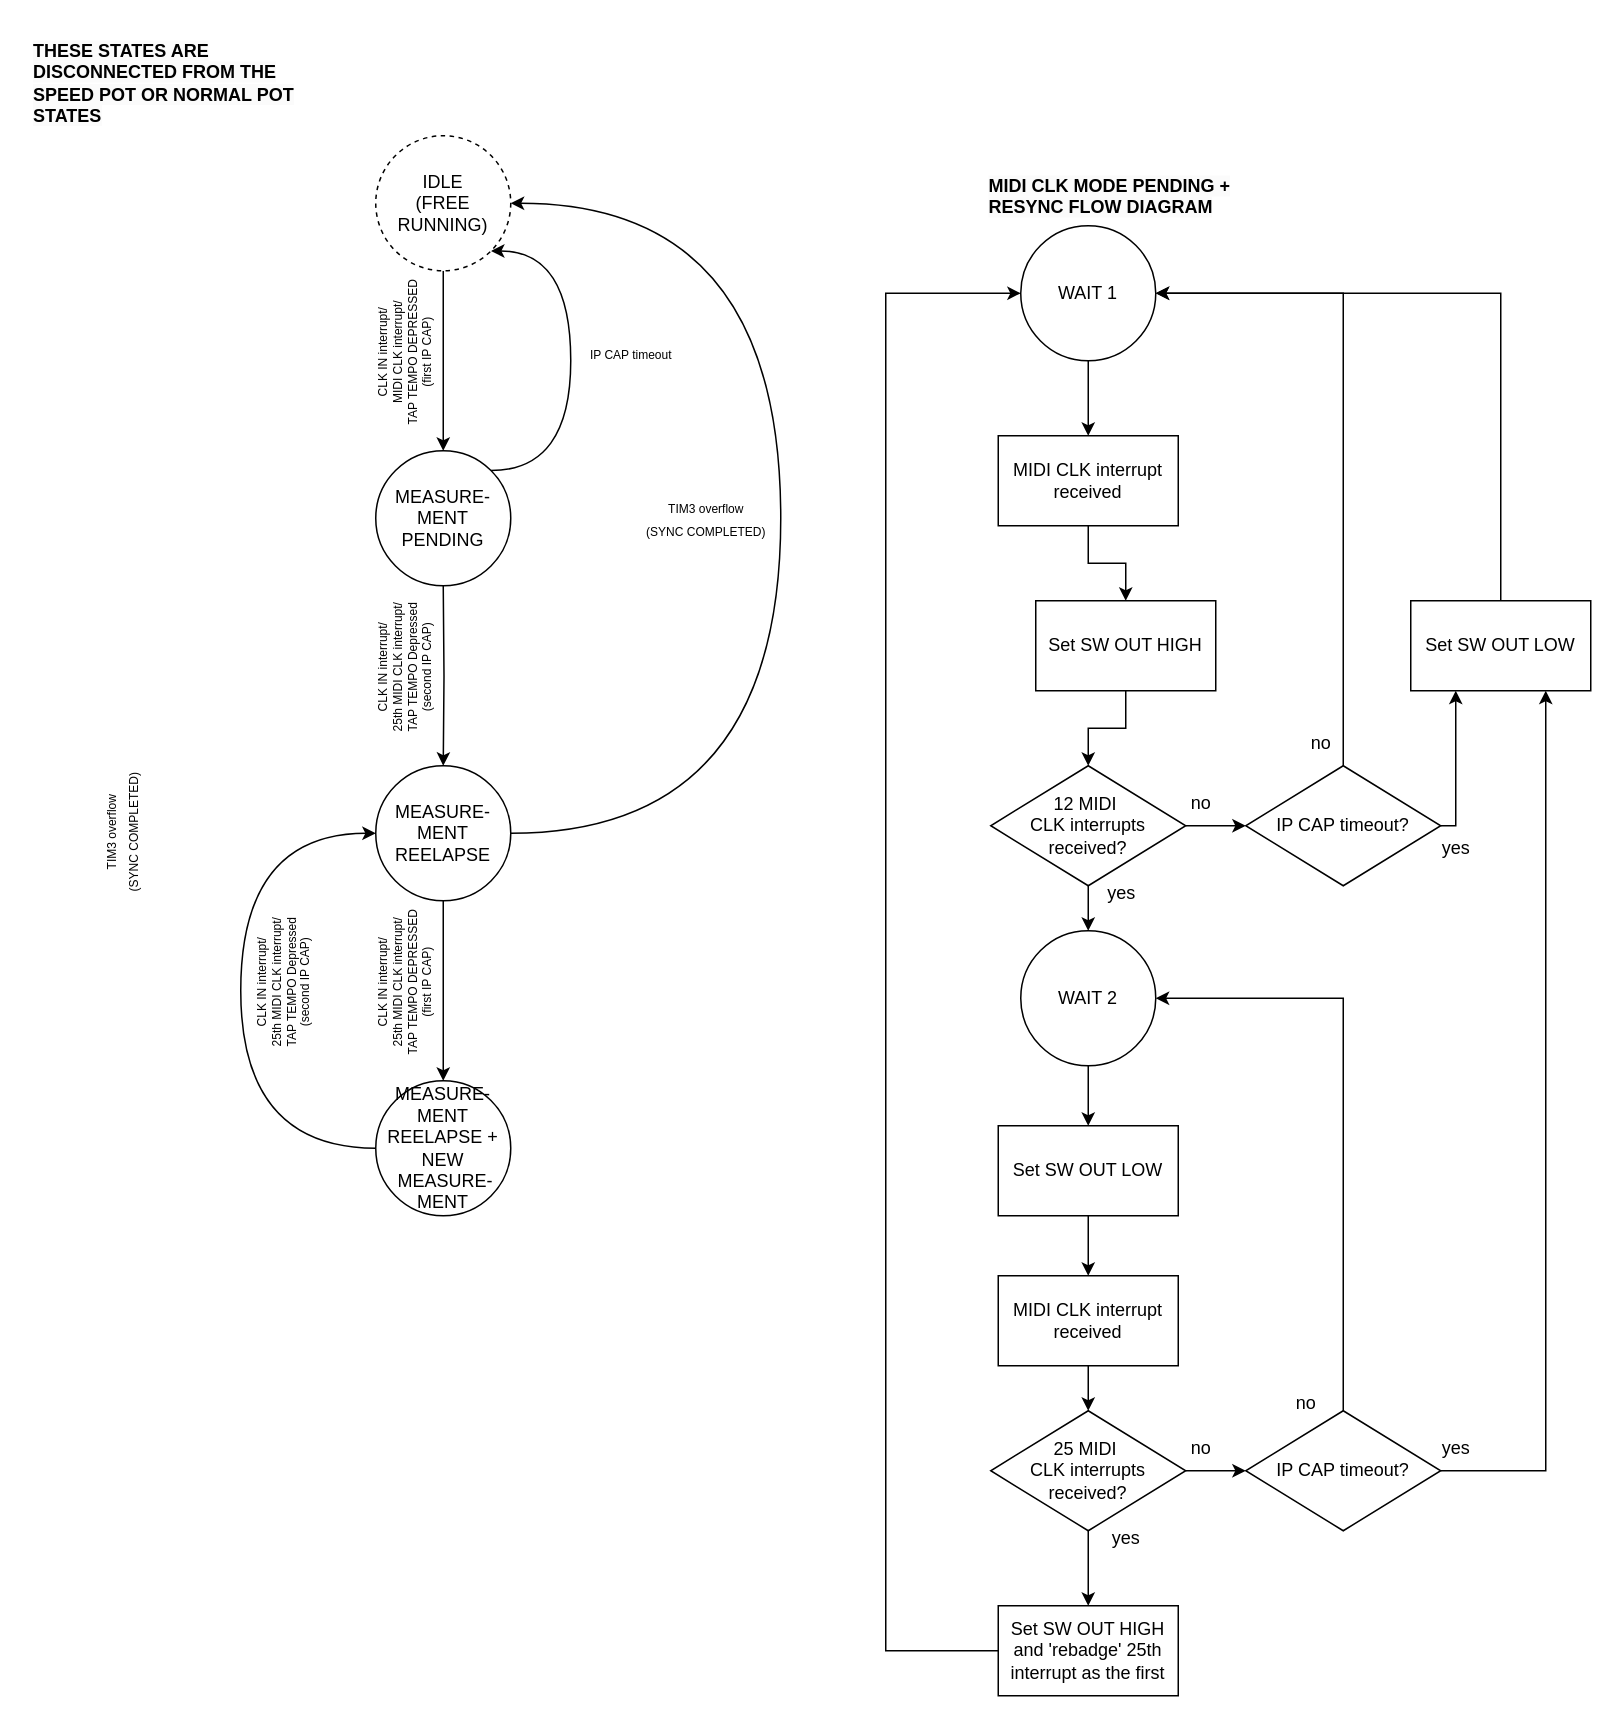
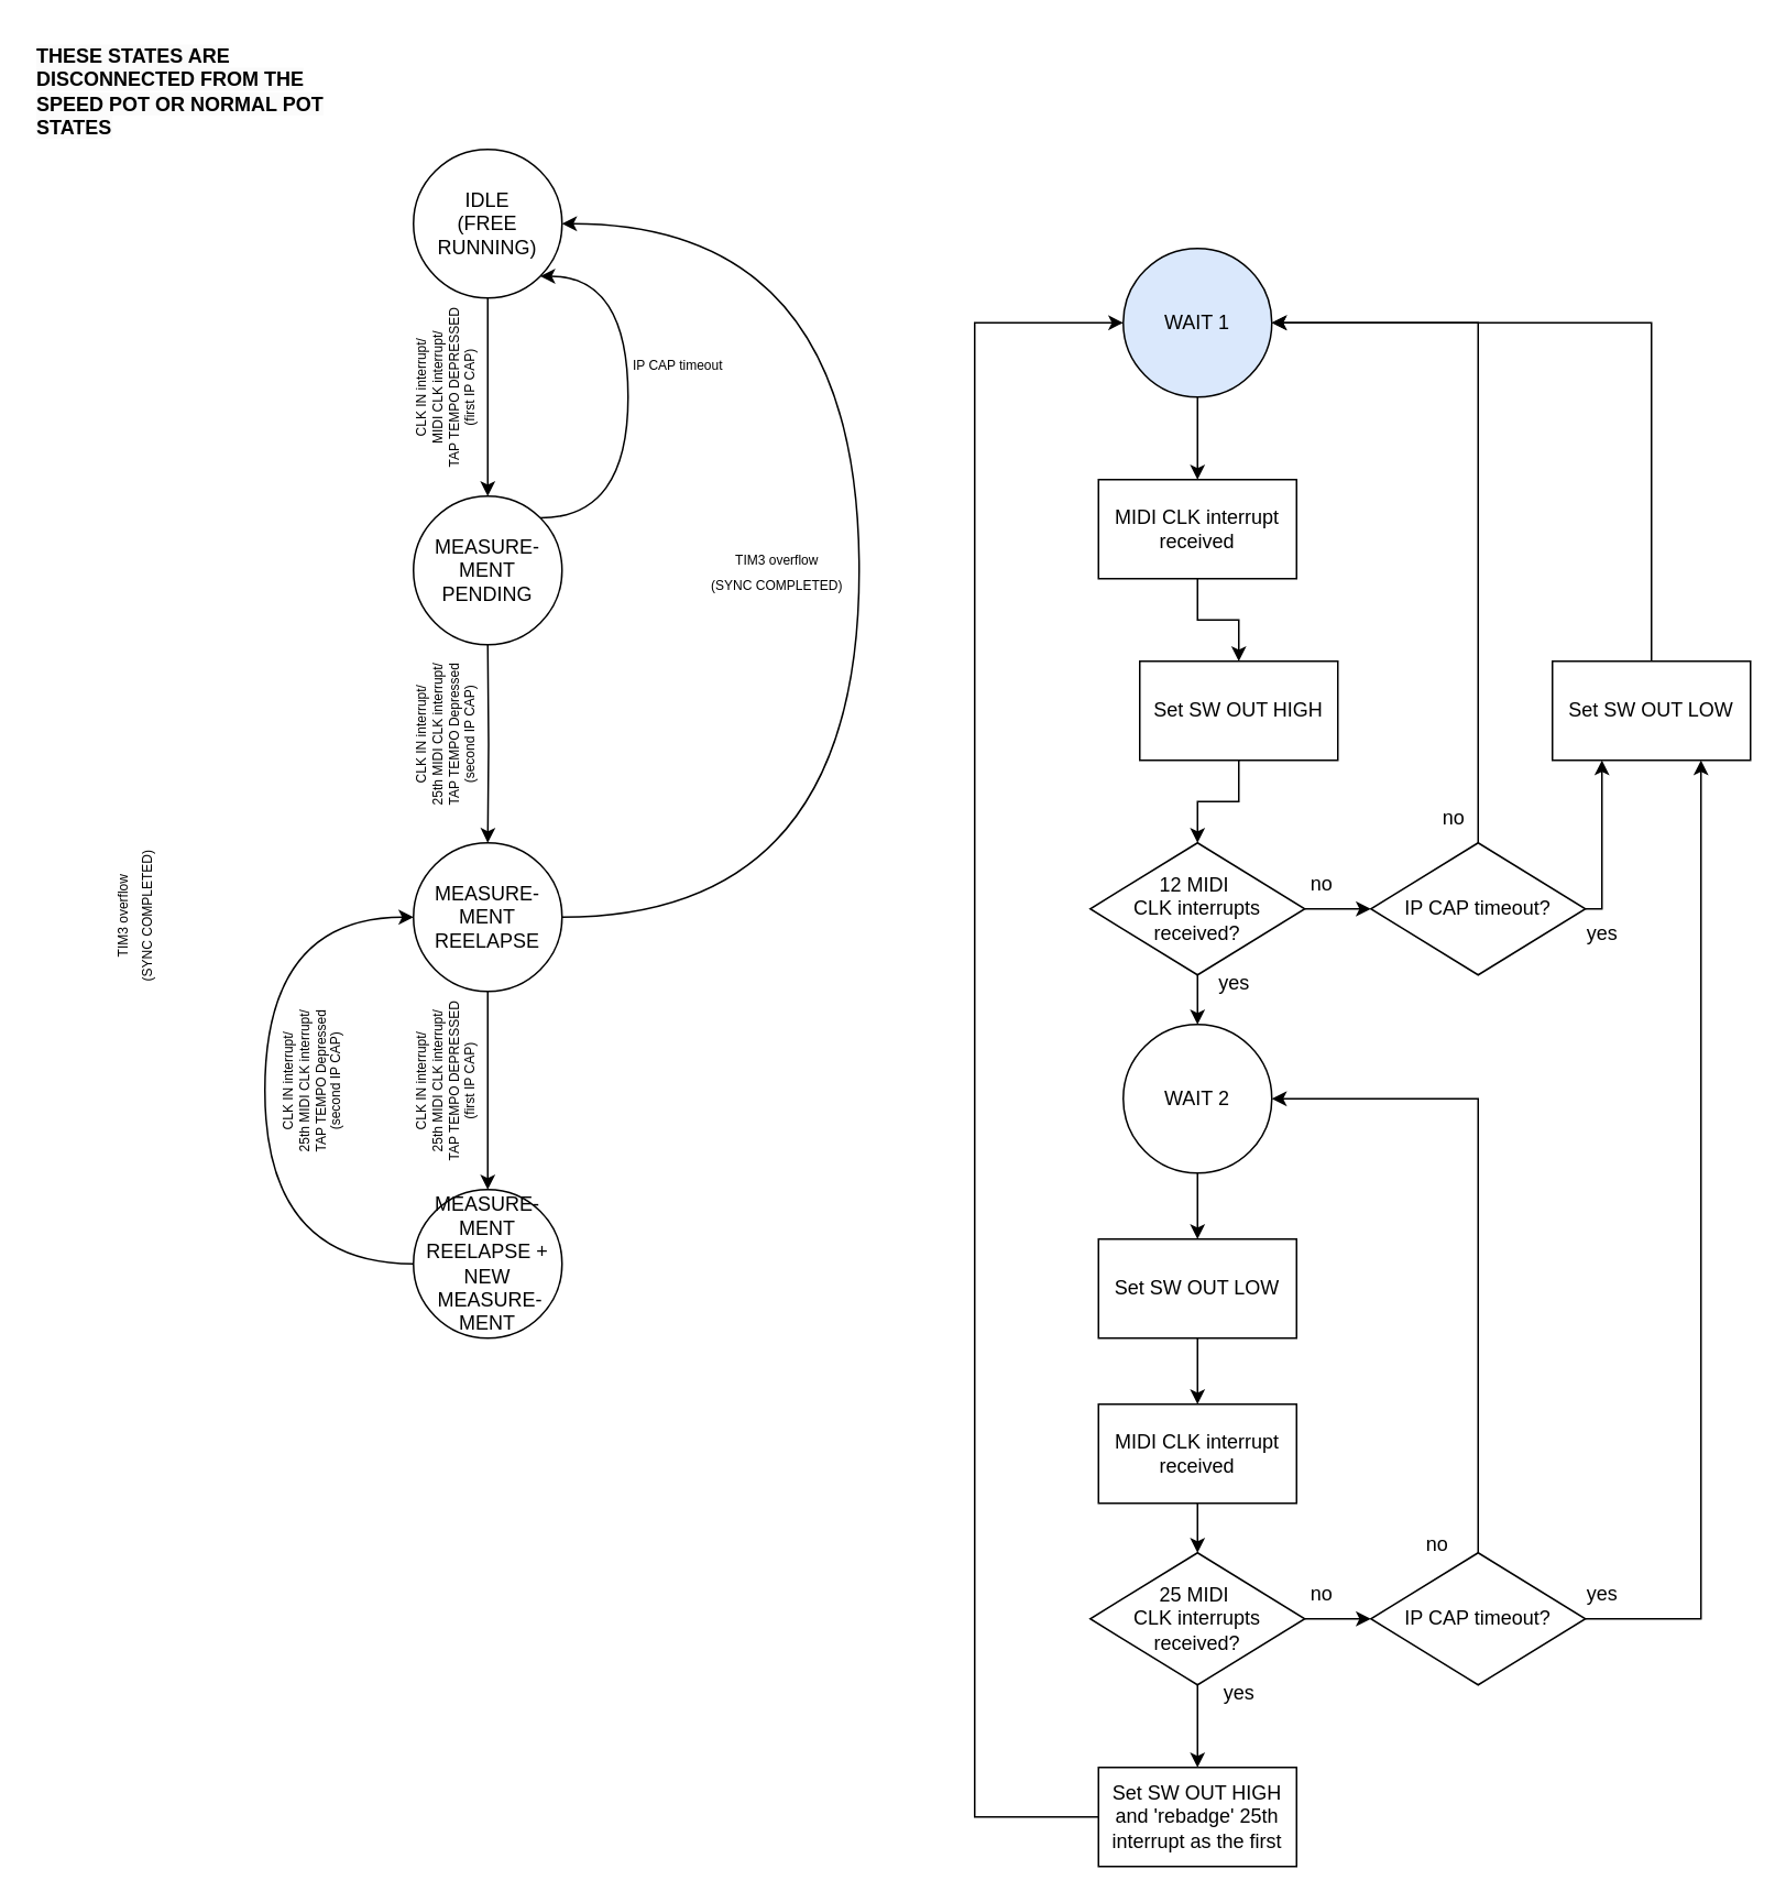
- <mxCell id="8" value="&lt;span style=&quot;caret-color: rgb(0, 0, 0); color: rgb(0, 0, 0); font-family: Helvetica; font-size: 12px; font-style: normal; font-variant-caps: normal; letter-spacing: normal; text-align: center; text-indent: 0px; text-transform: none; white-space: normal; word-spacing: 0px; -webkit-text-stroke-width: 0px; background-color: rgb(251, 251, 251); text-decoration: none; float: none; display: inline !important;&quot;&gt;&lt;b&gt;MIDI CLK MODE PENDING + RESYNC FLOW DIAGRAM&lt;/b&gt;&lt;/span&gt;" style="text;whiteSpace=wrap;html=1;" vertex="1" parent="1"><mxGeometry x="657" y="110" width="180" height="40" as="geometry" /></mxCell>
- <mxCell id="5" value="IDLE&lt;div&gt;(FREE RUNNING)&lt;/div&gt;" style="ellipse;whiteSpace=wrap;html=1;aspect=fixed;dashed=1;" vertex="1" parent="1"><mxGeometry x="250" y="90" width="90" height="90" as="geometry" /></mxCell>
+ <mxCell id="5" value="IDLE&lt;div&gt;(FREE RUNNING)&lt;/div&gt;" style="ellipse;whiteSpace=wrap;html=1;aspect=fixed;" vertex="1" parent="1"><mxGeometry x="250" y="90" width="90" height="90" as="geometry" /></mxCell>
- <mxCell id="10" value="WAIT 1" style="ellipse;whiteSpace=wrap;html=1;aspect=fixed;" vertex="1" parent="1"><mxGeometry x="680" y="150" width="90" height="90" as="geometry" /></mxCell>
+ <mxCell id="10" value="WAIT 1" style="ellipse;whiteSpace=wrap;html=1;aspect=fixed;fillColor=#dae8fc;" vertex="1" parent="1"><mxGeometry x="680" y="150" width="90" height="90" as="geometry" /></mxCell>
- <mxCell id="7" value="&lt;font style=&quot;font-size: 8px;&quot;&gt;IP CAP timeout&lt;/font&gt;" style="text;html=1;align=center;verticalAlign=middle;resizable=0;points=[];autosize=1;strokeColor=none;fillColor=none;" vertex="1" parent="1"><mxGeometry x="380" y="220" width="80" height="30" as="geometry" /></mxCell>
+ <mxCell id="7" value="&lt;font style=&quot;font-size: 8px;&quot;&gt;IP CAP timeout&lt;/font&gt;" style="text;html=1;align=center;verticalAlign=middle;resizable=0;points=[];autosize=1;strokeColor=none;fillColor=none;" vertex="1" parent="1"><mxGeometry x="370" y="205" width="80" height="30" as="geometry" /></mxCell>
